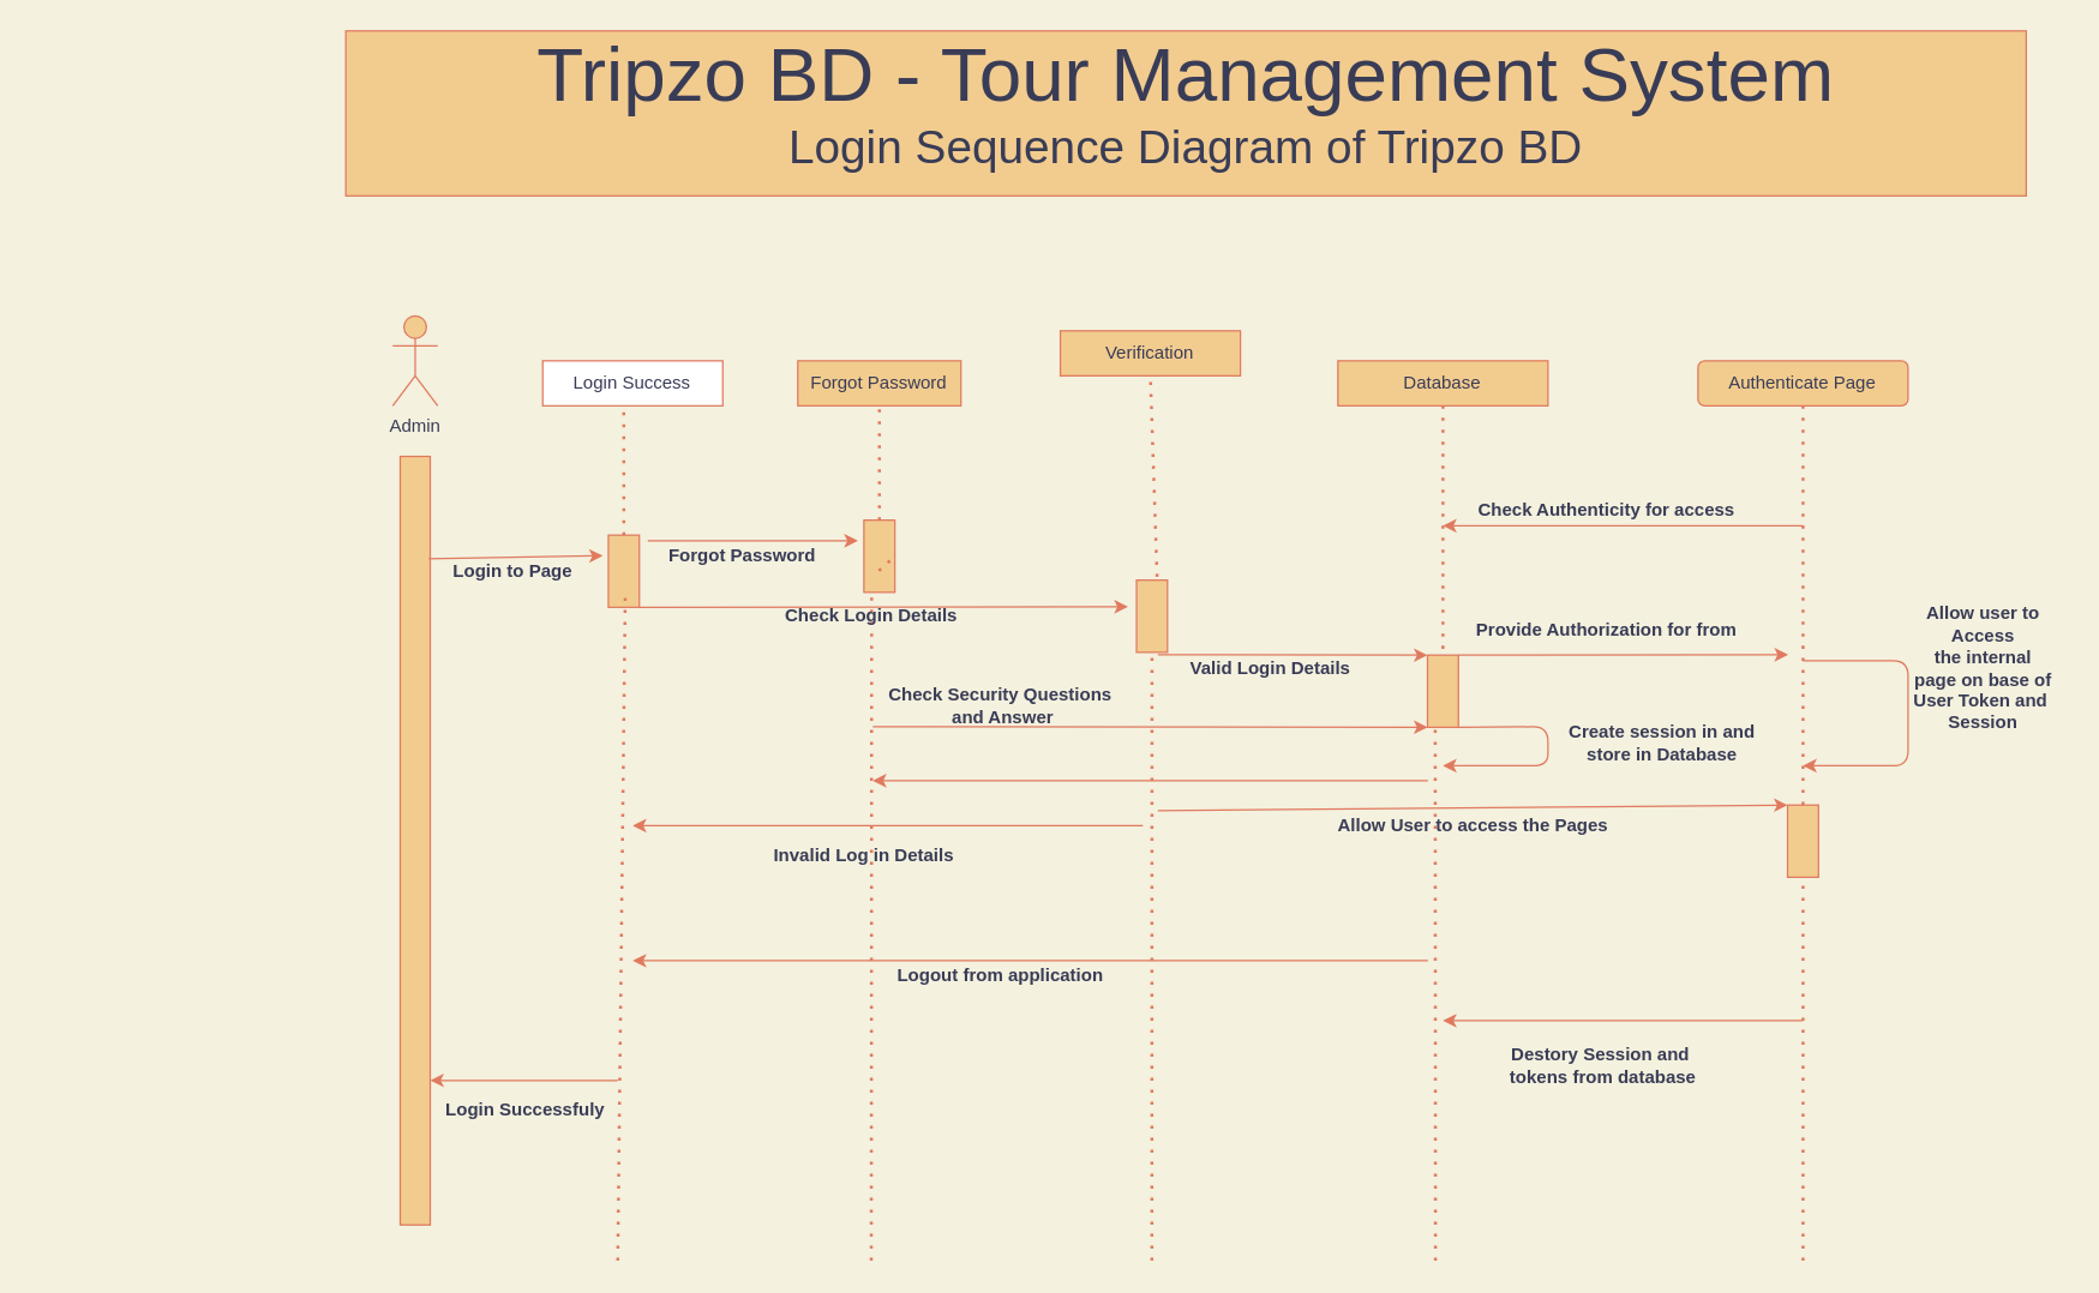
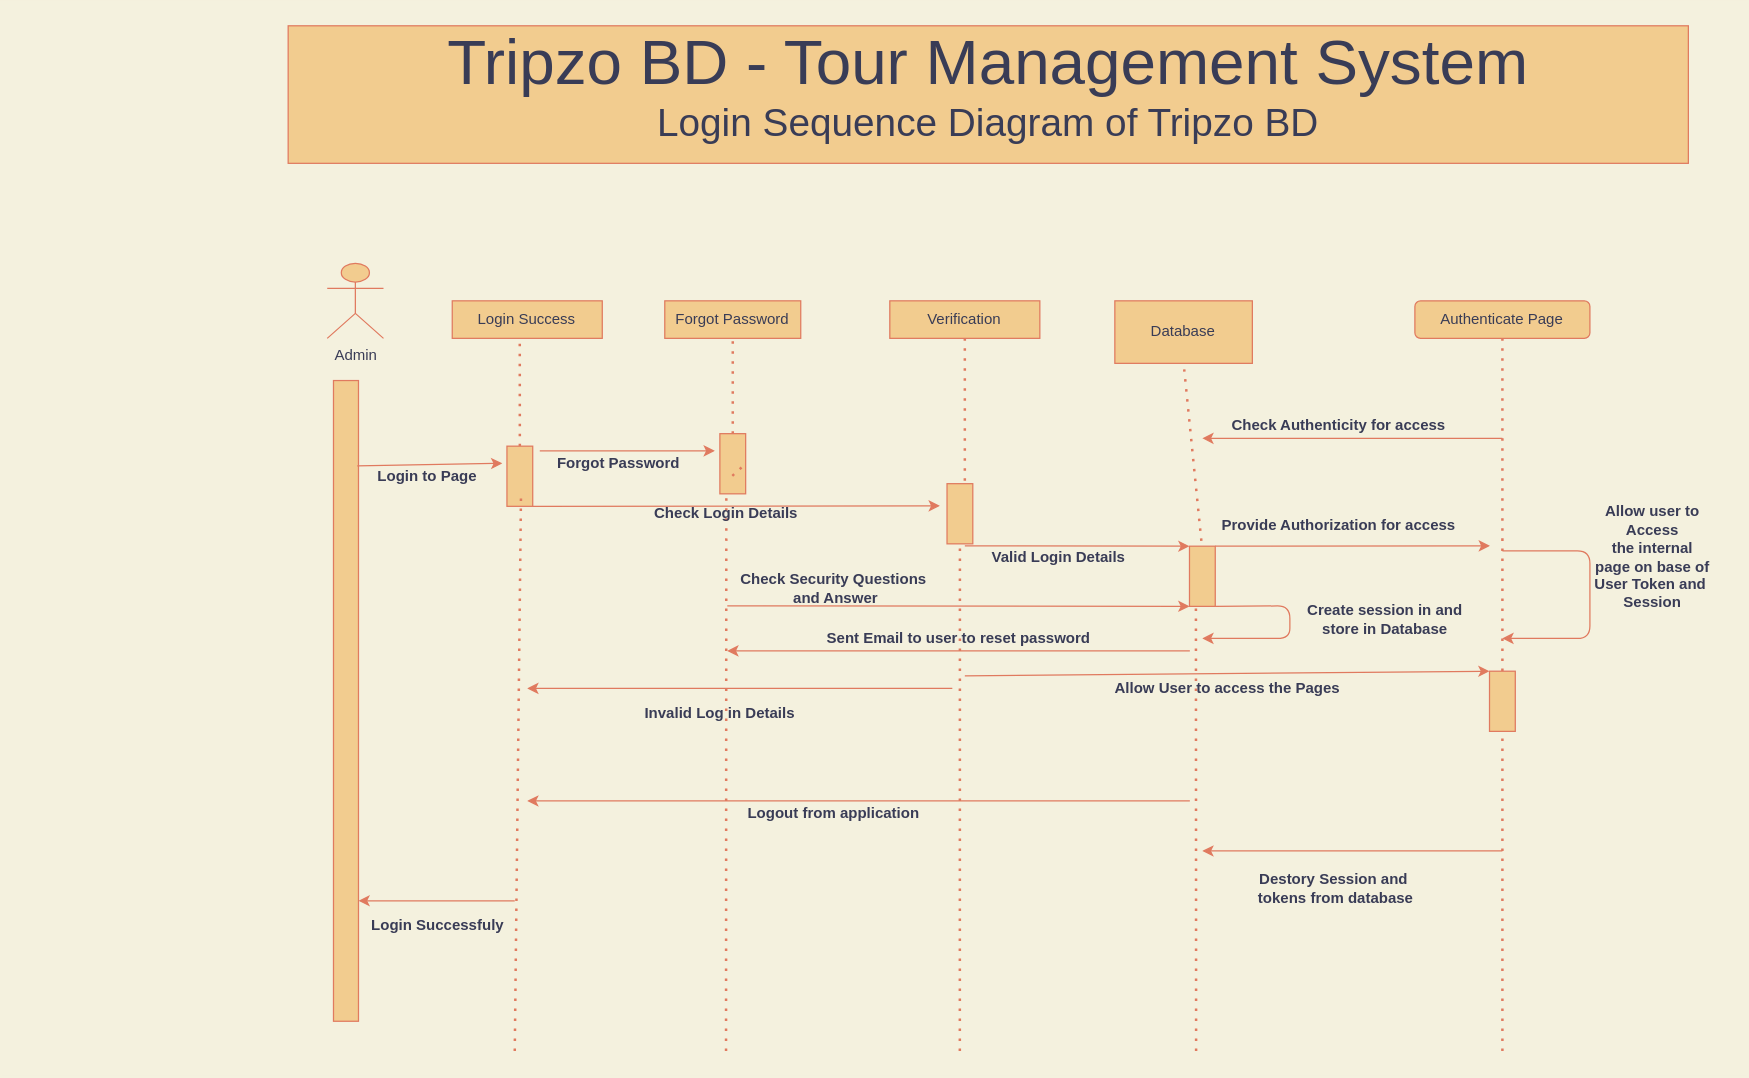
- <mxCell id="8" value="Verification" style="rounded=0;whiteSpace=wrap;html=1;sketch=0;fillColor=#F2CC8F;strokeColor=#E07A5F;fontColor=#393C56;" vertex="1" parent="1"><mxGeometry x="706.25" y="220" width="120" height="30" as="geometry" /></mxCell>
+ <mxCell id="8" value="Verification" style="rounded=0;whiteSpace=wrap;html=1;sketch=0;fillColor=#F2CC8F;strokeColor=#E07A5F;fontColor=#393C56;" vertex="1" parent="1"><mxGeometry x="711.25" y="240" width="120" height="30" as="geometry" /></mxCell>
- <mxCell id="2" value="Admin&lt;br&gt;" style="shape=umlActor;verticalLabelPosition=bottom;verticalAlign=top;html=1;outlineConnect=0;rounded=0;sketch=0;fillColor=#F2CC8F;strokeColor=#E07A5F;fontColor=#393C56;" vertex="1" parent="1"><mxGeometry x="261.25" y="210" width="30" height="60" as="geometry" /></mxCell>
+ <mxCell id="2" value="Admin&lt;br&gt;" style="shape=umlActor;verticalLabelPosition=bottom;verticalAlign=top;html=1;outlineConnect=0;rounded=0;sketch=0;fillColor=#F2CC8F;strokeColor=#E07A5F;fontColor=#393C56;" vertex="1" parent="1"><mxGeometry x="261.25" y="210" width="45" height="60" as="geometry" /></mxCell>
- <mxCell id="4" value="Login Success" style="rounded=0;whiteSpace=wrap;html=1;sketch=0;fillColor=#ffffff;strokeColor=#E07A5F;fontColor=#393C56;" vertex="1" parent="1"><mxGeometry x="361.25" y="240" width="120" height="30" as="geometry" /></mxCell>
+ <mxCell id="4" value="Login Success" style="rounded=0;whiteSpace=wrap;html=1;sketch=0;fillColor=#F2CC8F;strokeColor=#E07A5F;fontColor=#393C56;" vertex="1" parent="1"><mxGeometry x="361.25" y="240" width="120" height="30" as="geometry" /></mxCell>
- <mxCell id="9" value="Database" style="rounded=0;whiteSpace=wrap;html=1;sketch=0;fillColor=#F2CC8F;strokeColor=#E07A5F;fontColor=#393C56;" vertex="1" parent="1"><mxGeometry x="891.25" y="240" width="140" height="30" as="geometry" /></mxCell>
+ <mxCell id="9" value="Database" style="rounded=0;whiteSpace=wrap;html=1;sketch=0;fillColor=#F2CC8F;strokeColor=#E07A5F;fontColor=#393C56;" vertex="1" parent="1"><mxGeometry x="891.25" y="240" width="110" height="50" as="geometry" /></mxCell>
- <mxCell id="35" value="Provide Authorization for from" style="text;html=1;align=center;verticalAlign=middle;resizable=0;points=[];autosize=1;strokeColor=none;fontStyle=1;fontColor=#393C56;" vertex="1" parent="1"><mxGeometry x="970.32" y="410" width="200" height="20" as="geometry" /></mxCell>
+ <mxCell id="35" value="Provide Authorization for access" style="text;html=1;align=center;verticalAlign=middle;resizable=0;points=[];autosize=1;strokeColor=none;fontStyle=1;fontColor=#393C56;" vertex="1" parent="1"><mxGeometry x="970.32" y="410" width="200" height="20" as="geometry" /></mxCell>
+ <mxCell id="48" value="Sent Email to user to reset password" style="text;html=1;align=center;verticalAlign=middle;resizable=0;points=[];autosize=1;strokeColor=none;fontStyle=1;fontColor=#393C56;" vertex="1" parent="1"><mxGeometry x="651.25" y="500" width="230" height="20" as="geometry" /></mxCell>
